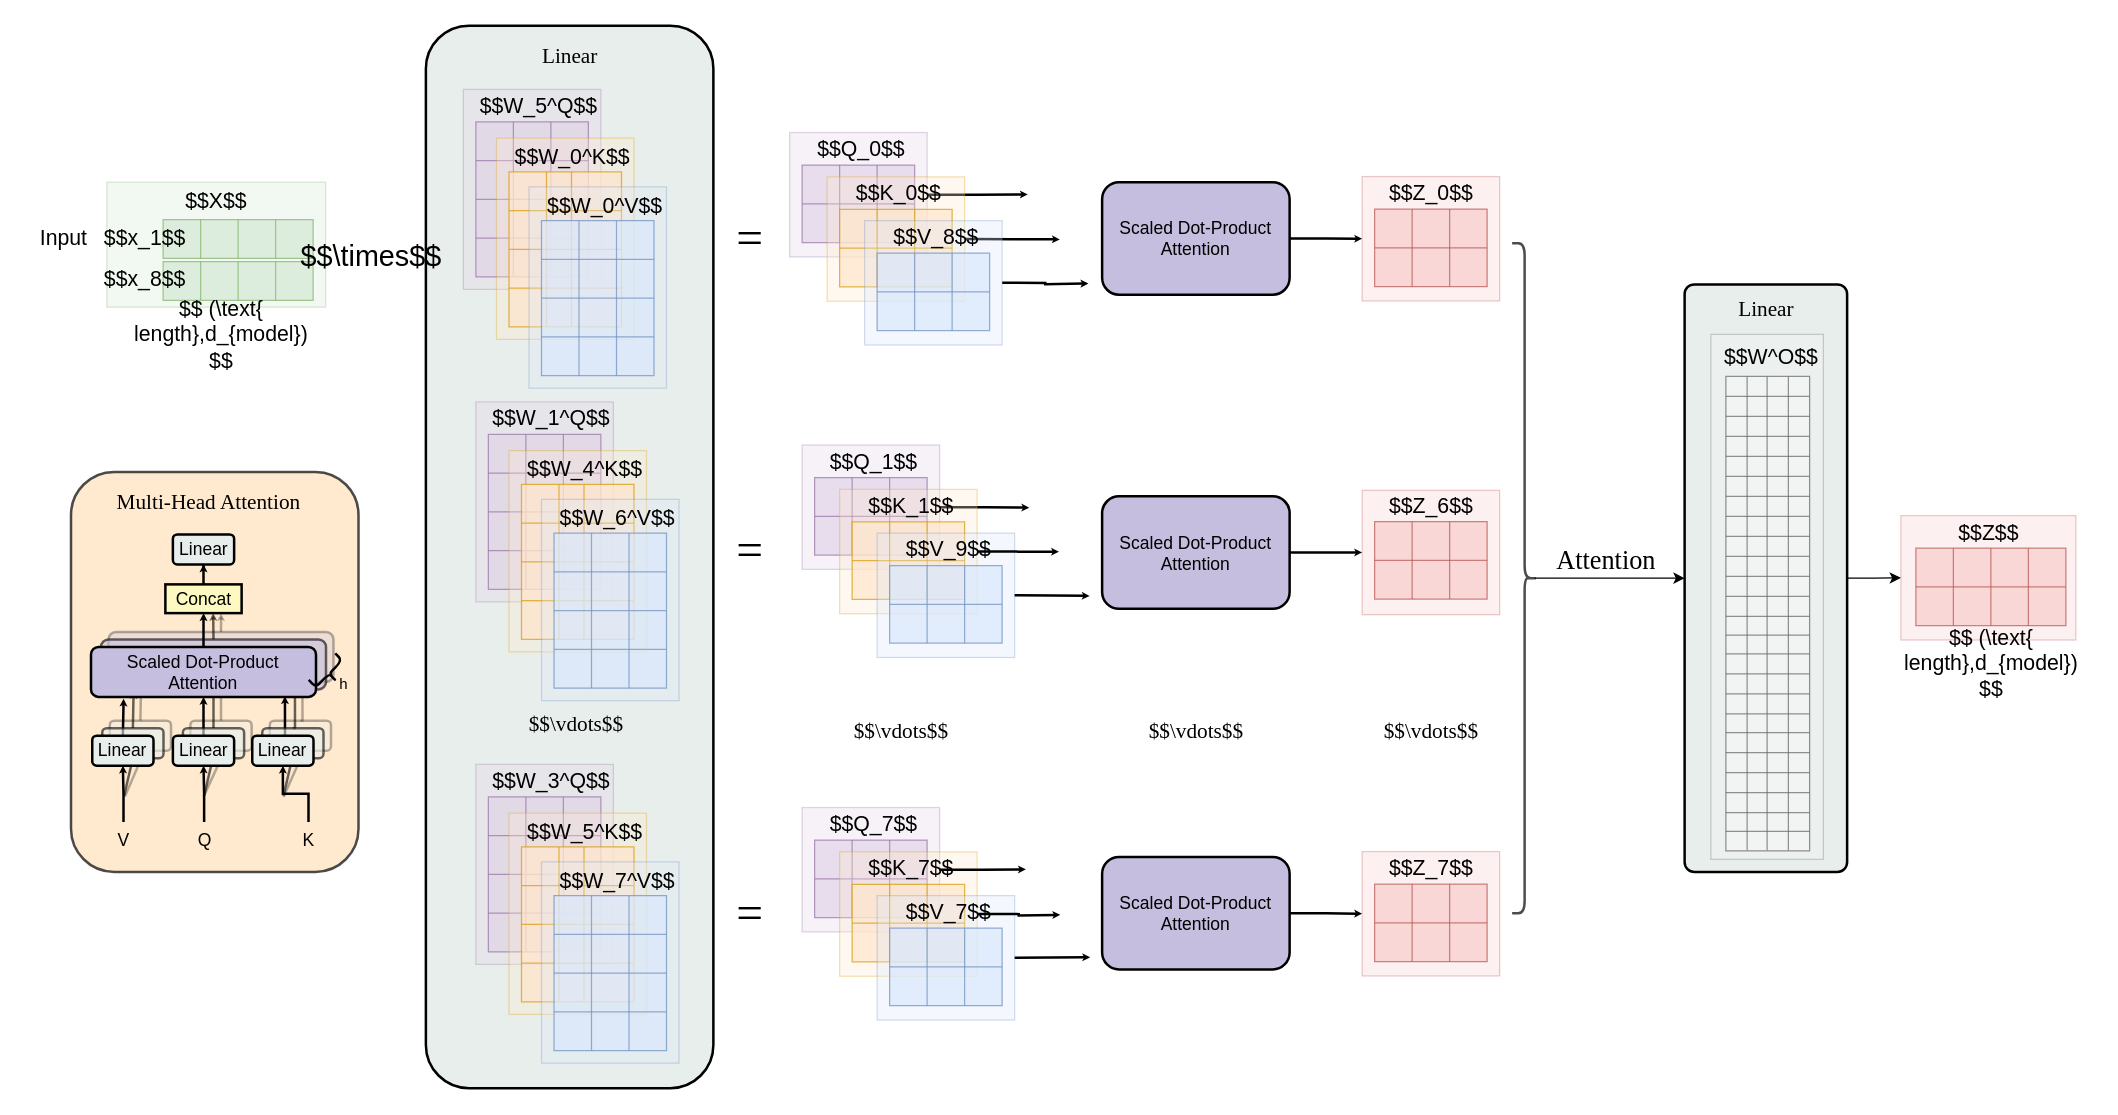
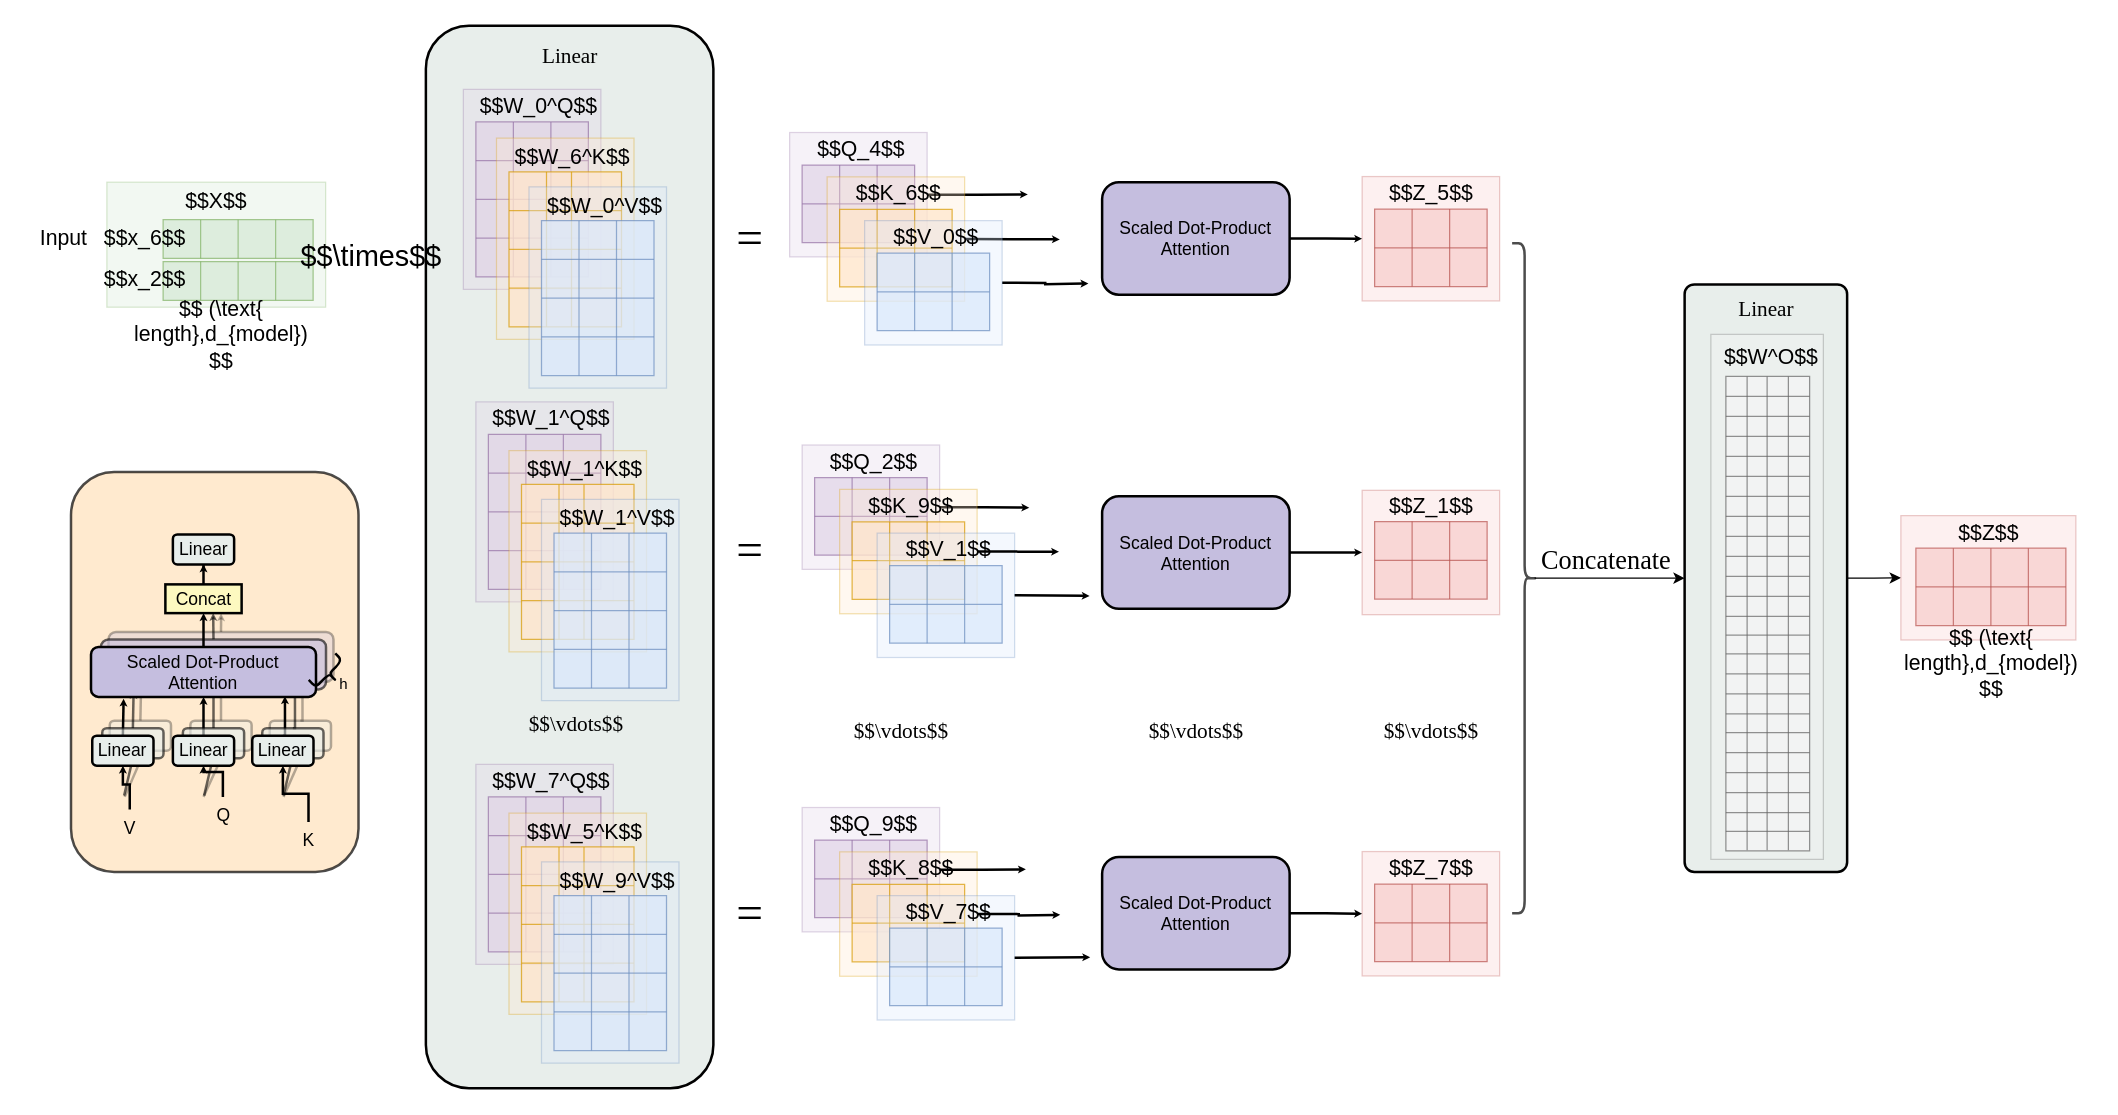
- <mxCell id="314" value="$$W_5^Q$$" style="text;html=1;align=center;verticalAlign=middle;resizable=0;points=[];autosize=1;strokeColor=none;fillColor=none;fontSize=17;fontFamily=Helvetica;" parent="295" vertex="1"><mxGeometry width="120" height="30" as="geometry" /></mxCell>
+ <mxCell id="314" value="$$W_0^Q$$" style="text;html=1;align=center;verticalAlign=middle;resizable=0;points=[];autosize=1;strokeColor=none;fillColor=none;fontSize=17;fontFamily=Helvetica;" parent="295" vertex="1"><mxGeometry width="120" height="30" as="geometry" /></mxCell>
- <mxCell id="382" value="$$Q_0$$" style="text;html=1;align=center;verticalAlign=middle;resizable=0;points=[];autosize=1;strokeColor=none;fillColor=none;fontSize=17;fontFamily=Helvetica;" parent="371" vertex="1"><mxGeometry x="12" width="90" height="30" as="geometry" /></mxCell>
+ <mxCell id="382" value="$$Q_4$$" style="text;html=1;align=center;verticalAlign=middle;resizable=0;points=[];autosize=1;strokeColor=none;fillColor=none;fontSize=17;fontFamily=Helvetica;" parent="371" vertex="1"><mxGeometry x="12" width="90" height="30" as="geometry" /></mxCell>
- <mxCell id="334" value="$$W_0^K$$" style="text;html=1;align=center;verticalAlign=middle;resizable=0;points=[];autosize=1;strokeColor=none;fillColor=none;fontSize=17;fontFamily=Helvetica;" parent="315" vertex="1"><mxGeometry y="1" width="120" height="30" as="geometry" /></mxCell>
+ <mxCell id="334" value="$$W_6^K$$" style="text;html=1;align=center;verticalAlign=middle;resizable=0;points=[];autosize=1;strokeColor=none;fillColor=none;fontSize=17;fontFamily=Helvetica;" parent="315" vertex="1"><mxGeometry y="1" width="120" height="30" as="geometry" /></mxCell>
- <mxCell id="394" value="$$K_0$$" style="text;html=1;align=center;verticalAlign=middle;resizable=0;points=[];autosize=1;strokeColor=none;fillColor=none;fontSize=17;fontFamily=Helvetica;" parent="383" vertex="1"><mxGeometry x="12" width="90" height="30" as="geometry" /></mxCell>
+ <mxCell id="394" value="$$K_6$$" style="text;html=1;align=center;verticalAlign=middle;resizable=0;points=[];autosize=1;strokeColor=none;fillColor=none;fontSize=17;fontFamily=Helvetica;" parent="383" vertex="1"><mxGeometry x="12" width="90" height="30" as="geometry" /></mxCell>
- <mxCell id="366" value="$$Z_0$$" style="text;html=1;align=center;verticalAlign=middle;resizable=0;points=[];autosize=1;strokeColor=none;fillColor=none;fontSize=17;fontFamily=Helvetica;" parent="355" vertex="1"><mxGeometry x="10" width="90" height="30" as="geometry" /></mxCell>
+ <mxCell id="366" value="$$Z_5$$" style="text;html=1;align=center;verticalAlign=middle;resizable=0;points=[];autosize=1;strokeColor=none;fillColor=none;fontSize=17;fontFamily=Helvetica;" parent="355" vertex="1"><mxGeometry x="10" width="90" height="30" as="geometry" /></mxCell>
- <mxCell id="406" value="$$V_8$$" style="text;html=1;align=center;verticalAlign=middle;resizable=0;points=[];autosize=1;strokeColor=none;fillColor=none;fontSize=17;fontFamily=Helvetica;" parent="395" vertex="1"><mxGeometry x="12" width="90" height="30" as="geometry" /></mxCell>
+ <mxCell id="406" value="$$V_0$$" style="text;html=1;align=center;verticalAlign=middle;resizable=0;points=[];autosize=1;strokeColor=none;fillColor=none;fontSize=17;fontFamily=Helvetica;" parent="395" vertex="1"><mxGeometry x="12" width="90" height="30" as="geometry" /></mxCell>
- <mxCell id="58" value="$$x_1$$" style="text;html=1;align=center;verticalAlign=middle;resizable=0;points=[];autosize=1;strokeColor=none;fillColor=none;fontSize=17;fontFamily=Helvetica;" parent="1" vertex="1"><mxGeometry x="69.8" y="175.75" width="90" height="30" as="geometry" /></mxCell>
+ <mxCell id="58" value="$$x_6$$" style="text;html=1;align=center;verticalAlign=middle;resizable=0;points=[];autosize=1;strokeColor=none;fillColor=none;fontSize=17;fontFamily=Helvetica;" parent="1" vertex="1"><mxGeometry x="69.8" y="175.75" width="90" height="30" as="geometry" /></mxCell>
- <mxCell id="65" value="$$x_8$$" style="text;html=1;align=center;verticalAlign=middle;resizable=0;points=[];autosize=1;strokeColor=none;fillColor=none;fontSize=17;fontFamily=Helvetica;" parent="1" vertex="1"><mxGeometry x="69.8" y="209.25" width="90" height="30" as="geometry" /></mxCell>
+ <mxCell id="65" value="$$x_2$$" style="text;html=1;align=center;verticalAlign=middle;resizable=0;points=[];autosize=1;strokeColor=none;fillColor=none;fontSize=17;fontFamily=Helvetica;" parent="1" vertex="1"><mxGeometry x="69.8" y="209.25" width="90" height="30" as="geometry" /></mxCell>
- <mxCell id="157" value="$$Q_1$$" style="text;html=1;align=center;verticalAlign=middle;resizable=0;points=[];autosize=1;strokeColor=none;fillColor=none;fontSize=17;fontFamily=Helvetica;" parent="146" vertex="1"><mxGeometry x="12" width="90" height="30" as="geometry" /></mxCell>
+ <mxCell id="157" value="$$Q_2$$" style="text;html=1;align=center;verticalAlign=middle;resizable=0;points=[];autosize=1;strokeColor=none;fillColor=none;fontSize=17;fontFamily=Helvetica;" parent="146" vertex="1"><mxGeometry x="12" width="90" height="30" as="geometry" /></mxCell>
- <mxCell id="112" value="$$W_4^K$$" style="text;html=1;align=center;verticalAlign=middle;resizable=0;points=[];autosize=1;strokeColor=none;fillColor=none;fontSize=17;fontFamily=Helvetica;" parent="93" vertex="1"><mxGeometry y="1" width="120" height="30" as="geometry" /></mxCell>
+ <mxCell id="112" value="$$W_1^K$$" style="text;html=1;align=center;verticalAlign=middle;resizable=0;points=[];autosize=1;strokeColor=none;fillColor=none;fontSize=17;fontFamily=Helvetica;" parent="93" vertex="1"><mxGeometry y="1" width="120" height="30" as="geometry" /></mxCell>
- <mxCell id="50" value="&lt;font face=&quot;Times New Roman&quot; style=&quot;font-size: 17px;&quot;&gt;Multi-Head Attention&lt;/font&gt;" style="text;html=1;align=center;verticalAlign=middle;resizable=0;points=[];autosize=1;strokeColor=none;fillColor=none;fontSize=17;" parent="1" vertex="1"><mxGeometry x="81.1" y="387" width="170" height="30" as="geometry" /></mxCell>
- <mxCell id="169" value="$$K_1$$" style="text;html=1;align=center;verticalAlign=middle;resizable=0;points=[];autosize=1;strokeColor=none;fillColor=none;fontSize=17;fontFamily=Helvetica;" parent="158" vertex="1"><mxGeometry x="12" width="90" height="30" as="geometry" /></mxCell>
+ <mxCell id="169" value="$$K_9$$" style="text;html=1;align=center;verticalAlign=middle;resizable=0;points=[];autosize=1;strokeColor=none;fillColor=none;fontSize=17;fontFamily=Helvetica;" parent="158" vertex="1"><mxGeometry x="12" width="90" height="30" as="geometry" /></mxCell>
- <mxCell id="144" value="$$Z_6$$" style="text;html=1;align=center;verticalAlign=middle;resizable=0;points=[];autosize=1;strokeColor=none;fillColor=none;fontSize=17;fontFamily=Helvetica;" parent="133" vertex="1"><mxGeometry x="10" width="90" height="30" as="geometry" /></mxCell>
+ <mxCell id="144" value="$$Z_1$$" style="text;html=1;align=center;verticalAlign=middle;resizable=0;points=[];autosize=1;strokeColor=none;fillColor=none;fontSize=17;fontFamily=Helvetica;" parent="133" vertex="1"><mxGeometry x="10" width="90" height="30" as="geometry" /></mxCell>
- <mxCell id="132" value="$$W_6^V$$" style="text;html=1;align=center;verticalAlign=middle;resizable=0;points=[];autosize=1;strokeColor=none;fillColor=none;fontSize=17;fontFamily=Helvetica;" parent="113" vertex="1"><mxGeometry y="1" width="120" height="30" as="geometry" /></mxCell>
+ <mxCell id="132" value="$$W_1^V$$" style="text;html=1;align=center;verticalAlign=middle;resizable=0;points=[];autosize=1;strokeColor=none;fillColor=none;fontSize=17;fontFamily=Helvetica;" parent="113" vertex="1"><mxGeometry y="1" width="120" height="30" as="geometry" /></mxCell>
- <mxCell id="181" value="$$V_9$$" style="text;html=1;align=center;verticalAlign=middle;resizable=0;points=[];autosize=1;strokeColor=none;fillColor=none;fontSize=17;fontFamily=Helvetica;" parent="170" vertex="1"><mxGeometry x="12" width="90" height="30" as="geometry" /></mxCell>
+ <mxCell id="181" value="$$V_1$$" style="text;html=1;align=center;verticalAlign=middle;resizable=0;points=[];autosize=1;strokeColor=none;fillColor=none;fontSize=17;fontFamily=Helvetica;" parent="170" vertex="1"><mxGeometry x="12" width="90" height="30" as="geometry" /></mxCell>
- <mxCell id="419" value="&lt;font style=&quot;font-size: 21px;&quot;&gt;Attention&lt;/font&gt;" style="text;html=1;align=center;verticalAlign=middle;resizable=0;points=[];autosize=1;strokeColor=none;fillColor=none;fontSize=17;fontFamily=Times New Roman;" parent="1" vertex="1"><mxGeometry x="1219" y="428" width="130" height="40" as="geometry" /></mxCell>
+ <mxCell id="419" value="&lt;font style=&quot;font-size: 21px;&quot;&gt;Concatenate&lt;/font&gt;" style="text;html=1;align=center;verticalAlign=middle;resizable=0;points=[];autosize=1;strokeColor=none;fillColor=none;fontSize=17;fontFamily=Times New Roman;" parent="1" vertex="1"><mxGeometry x="1219" y="428" width="130" height="40" as="geometry" /></mxCell>
- <mxCell id="203" value="$$W_3^Q$$" style="text;html=1;align=center;verticalAlign=middle;resizable=0;points=[];autosize=1;strokeColor=none;fillColor=none;fontSize=17;fontFamily=Helvetica;" parent="184" vertex="1"><mxGeometry width="120" height="30" as="geometry" /></mxCell>
+ <mxCell id="203" value="$$W_7^Q$$" style="text;html=1;align=center;verticalAlign=middle;resizable=0;points=[];autosize=1;strokeColor=none;fillColor=none;fontSize=17;fontFamily=Helvetica;" parent="184" vertex="1"><mxGeometry width="120" height="30" as="geometry" /></mxCell>
- <mxCell id="268" value="$$Q_7$$" style="text;html=1;align=center;verticalAlign=middle;resizable=0;points=[];autosize=1;strokeColor=none;fillColor=none;fontSize=17;fontFamily=Helvetica;" parent="257" vertex="1"><mxGeometry x="12" width="90" height="30" as="geometry" /></mxCell>
+ <mxCell id="268" value="$$Q_9$$" style="text;html=1;align=center;verticalAlign=middle;resizable=0;points=[];autosize=1;strokeColor=none;fillColor=none;fontSize=17;fontFamily=Helvetica;" parent="257" vertex="1"><mxGeometry x="12" width="90" height="30" as="geometry" /></mxCell>
- <mxCell id="46" value="V" style="text;html=1;align=center;verticalAlign=middle;resizable=0;points=[];autosize=1;strokeColor=none;fillColor=none;fontSize=14;" parent="1" vertex="1"><mxGeometry x="83.1" y="657" width="30" height="30" as="geometry" /></mxCell>
+ <mxCell id="46" value="V" style="text;html=1;align=center;verticalAlign=middle;resizable=0;points=[];autosize=1;strokeColor=none;fillColor=none;fontSize=14;" parent="1" vertex="1"><mxGeometry x="88.1" y="647" width="30" height="30" as="geometry" /></mxCell>
- <mxCell id="42" value="Q" style="text;html=1;align=center;verticalAlign=middle;resizable=0;points=[];autosize=1;strokeColor=none;fillColor=none;fontSize=14;" parent="1" vertex="1"><mxGeometry x="147.6" y="657" width="30" height="30" as="geometry" /></mxCell>
+ <mxCell id="42" value="Q" style="text;html=1;align=center;verticalAlign=middle;resizable=0;points=[];autosize=1;strokeColor=none;fillColor=none;fontSize=14;" parent="1" vertex="1"><mxGeometry x="162.6" y="637" width="30" height="30" as="geometry" /></mxCell>
- <mxCell id="280" value="$$K_7$$" style="text;html=1;align=center;verticalAlign=middle;resizable=0;points=[];autosize=1;strokeColor=none;fillColor=none;fontSize=17;fontFamily=Helvetica;" parent="269" vertex="1"><mxGeometry x="12" width="90" height="30" as="geometry" /></mxCell>
+ <mxCell id="280" value="$$K_8$$" style="text;html=1;align=center;verticalAlign=middle;resizable=0;points=[];autosize=1;strokeColor=none;fillColor=none;fontSize=17;fontFamily=Helvetica;" parent="269" vertex="1"><mxGeometry x="12" width="90" height="30" as="geometry" /></mxCell>
- <mxCell id="243" value="$$W_7^V$$" style="text;html=1;align=center;verticalAlign=middle;resizable=0;points=[];autosize=1;strokeColor=none;fillColor=none;fontSize=17;fontFamily=Helvetica;" parent="224" vertex="1"><mxGeometry y="1" width="120" height="30" as="geometry" /></mxCell>
+ <mxCell id="243" value="$$W_9^V$$" style="text;html=1;align=center;verticalAlign=middle;resizable=0;points=[];autosize=1;strokeColor=none;fillColor=none;fontSize=17;fontFamily=Helvetica;" parent="224" vertex="1"><mxGeometry y="1" width="120" height="30" as="geometry" /></mxCell>
